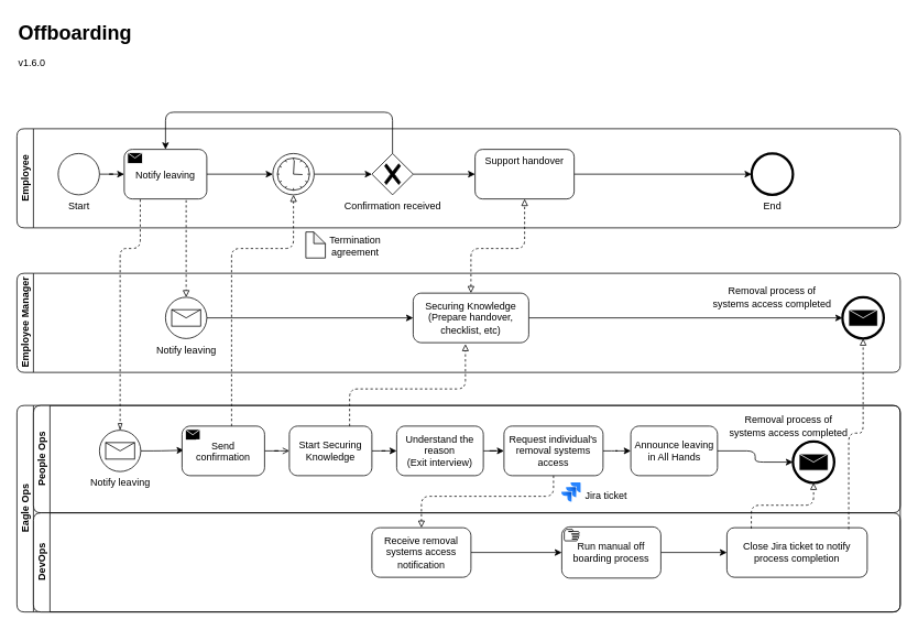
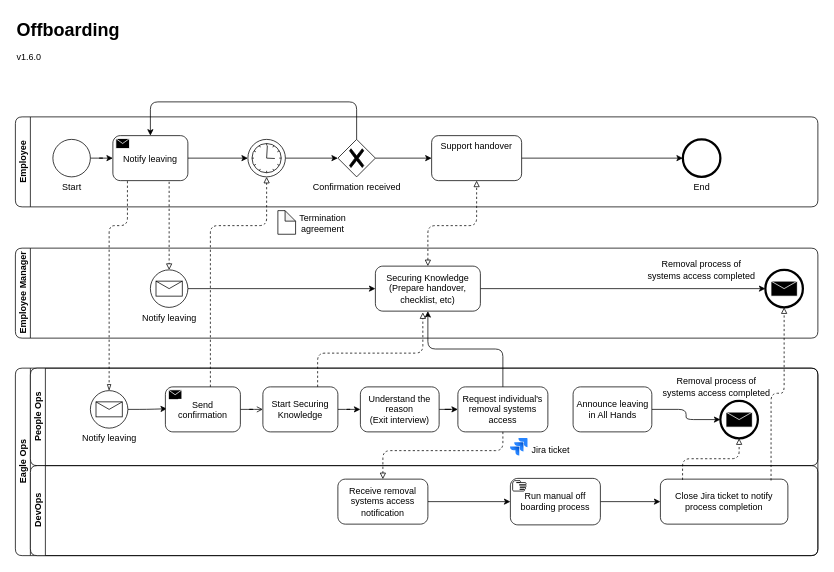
- <mxCell id="12" style="edgeStyle=orthogonalEdgeStyle;rounded=1;orthogonalLoop=1;jettySize=auto;html=1;" parent="3" source="13" target="15" edge="1"><mxGeometry relative="1" as="geometry" /></mxCell>
+ <mxCell id="12" style="edgeStyle=orthogonalEdgeStyle;rounded=1;orthogonalLoop=1;jettySize=auto;html=1;" parent="3" source="13" target="50" edge="1"><mxGeometry relative="1" as="geometry" /></mxCell>
